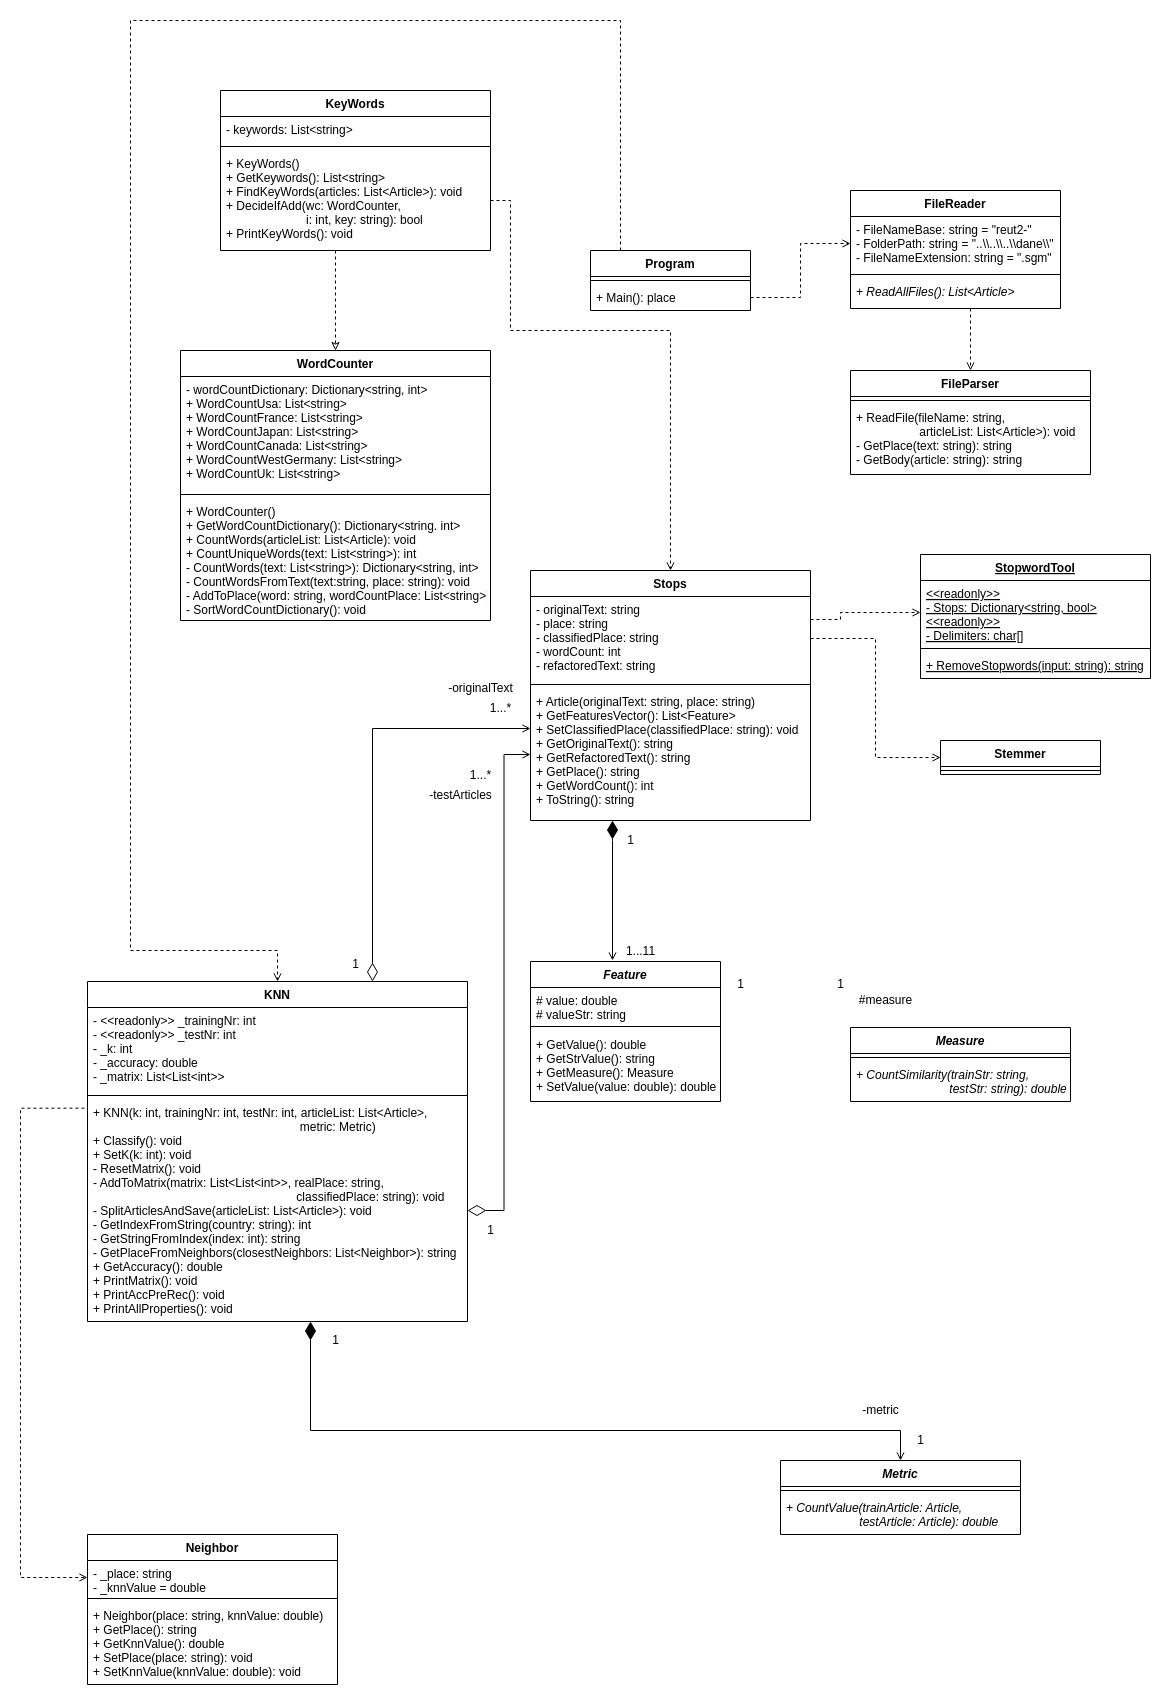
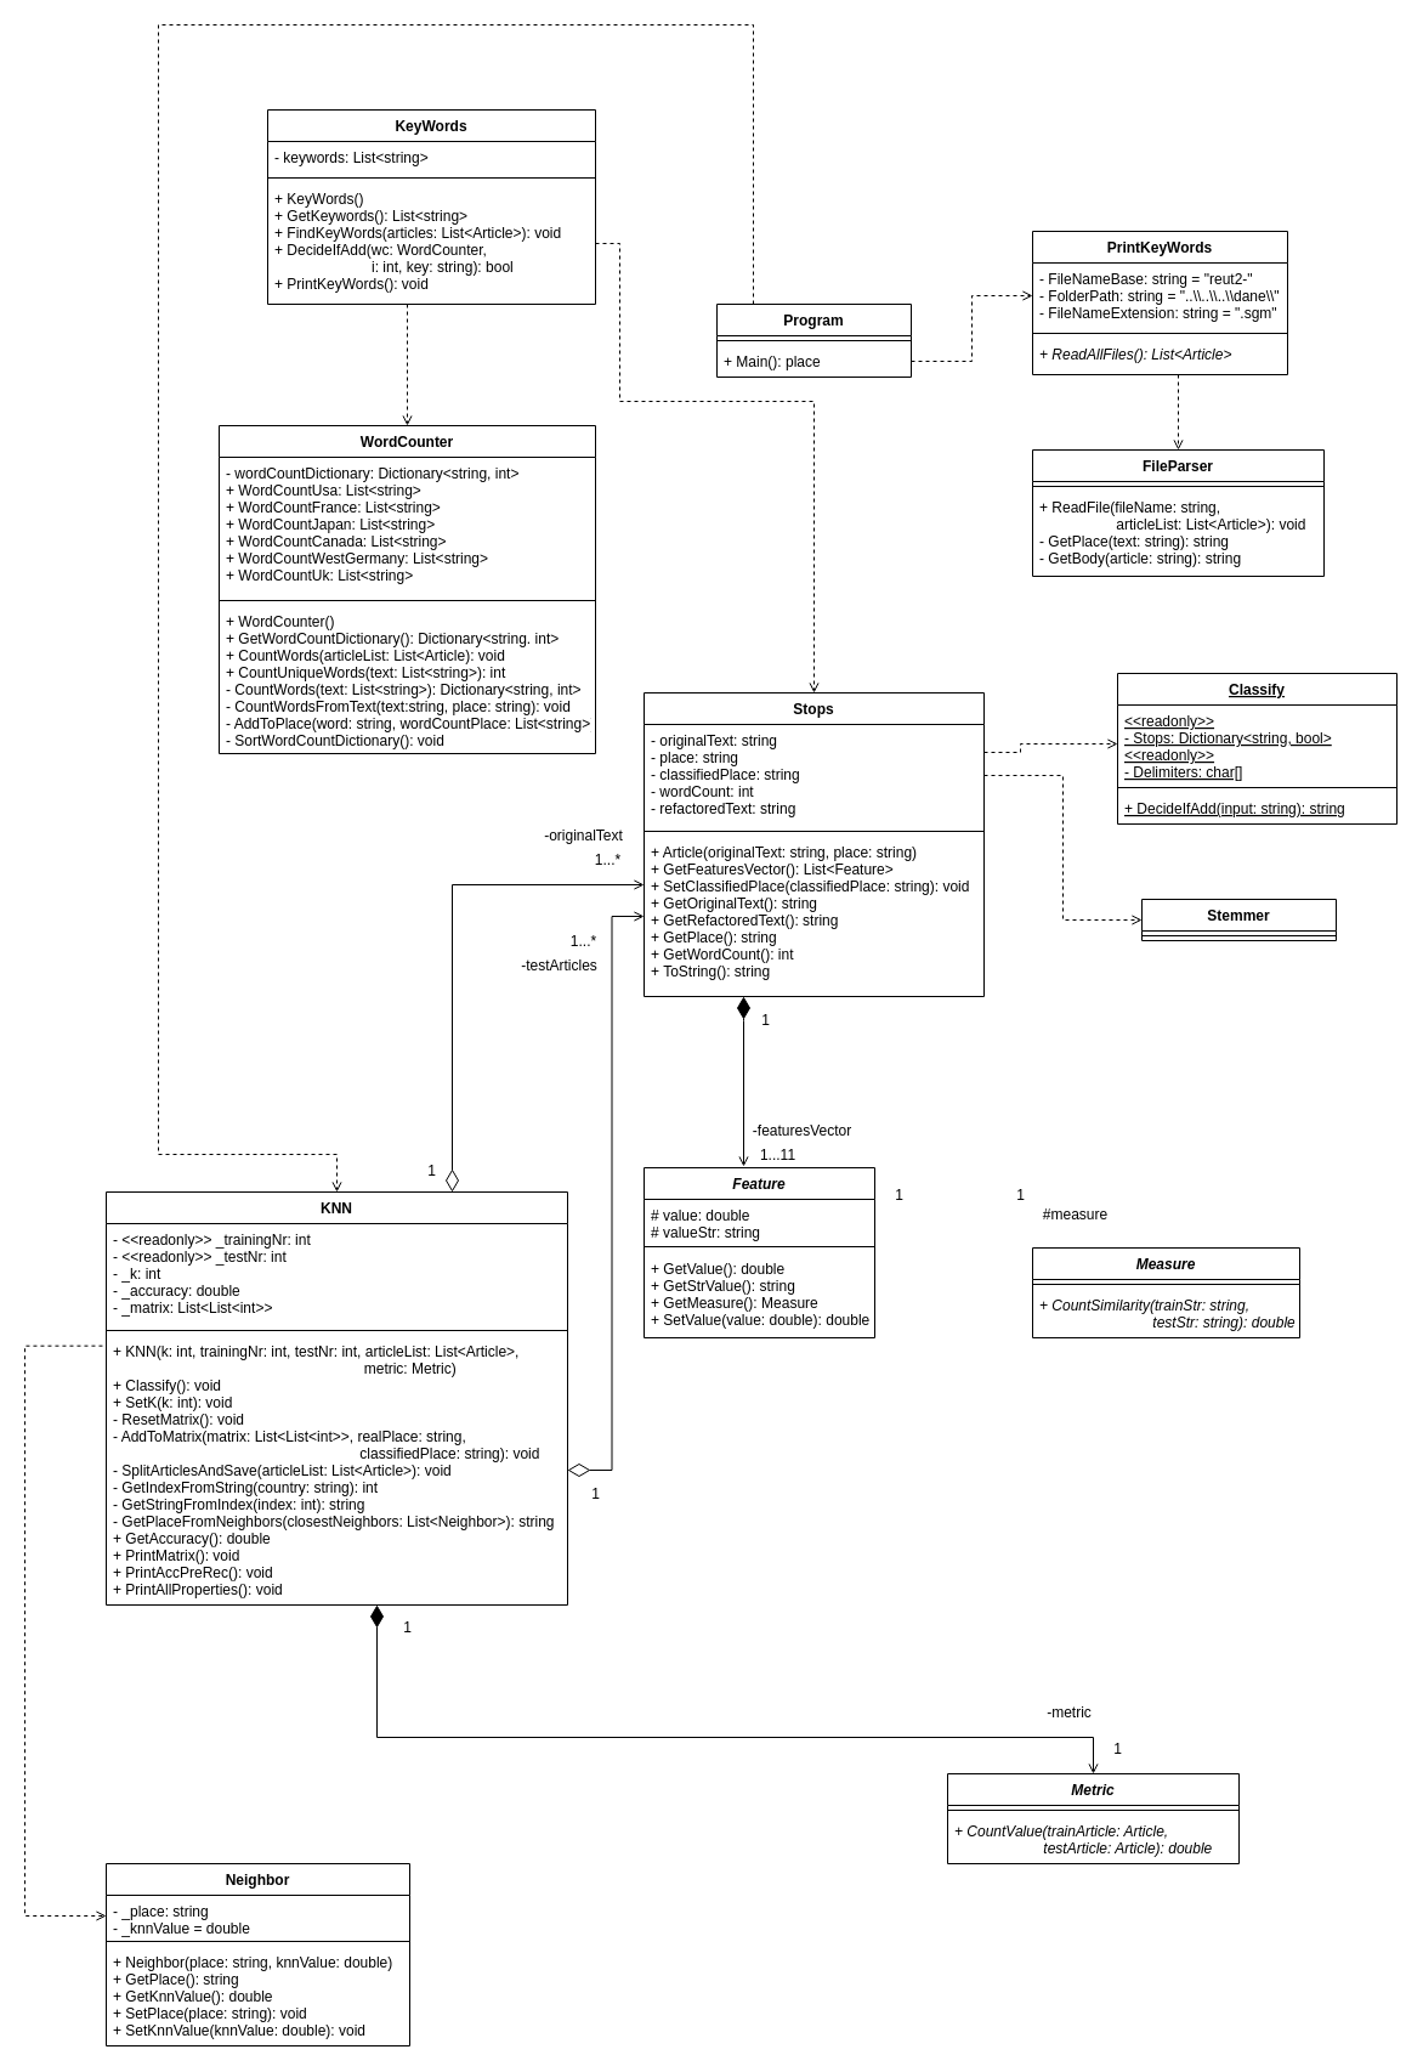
- <mxCell id="29" value="FileReader" style="swimlane;fontStyle=1;align=center;verticalAlign=top;childLayout=stackLayout;horizontal=1;startSize=26;horizontalStack=0;resizeParent=1;resizeParentMax=0;resizeLast=0;collapsible=1;marginBottom=0;" vertex="1" parent="1"><mxGeometry x="850" y="190" width="210" height="118" as="geometry" /></mxCell>
+ <mxCell id="29" value="PrintKeyWords" style="swimlane;fontStyle=1;align=center;verticalAlign=top;childLayout=stackLayout;horizontal=1;startSize=26;horizontalStack=0;resizeParent=1;resizeParentMax=0;resizeLast=0;collapsible=1;marginBottom=0;" vertex="1" parent="1"><mxGeometry x="850" y="190" width="210" height="118" as="geometry" /></mxCell>
- <mxCell id="27" style="edgeStyle=orthogonalEdgeStyle;rounded=0;orthogonalLoop=1;jettySize=auto;html=1;entryX=0.5;entryY=0;entryDx=0;entryDy=0;dashed=1;startArrow=none;startFill=0;startSize=16;endArrow=classic;endFill=0;endSize=6;targetPerimeterSpacing=1;" edge="1" parent="1" source="53" target="60"><mxGeometry relative="1" as="geometry"><Array as="points"><mxPoint x="335" y="310" /><mxPoint x="335" y="310" /></Array></mxGeometry></mxCell>
+ <mxCell id="27" style="edgeStyle=orthogonalEdgeStyle;rounded=0;orthogonalLoop=1;jettySize=auto;html=1;entryX=0.5;entryY=0;entryDx=0;entryDy=0;dashed=1;startArrow=none;startFill=0;startSize=16;endArrow=open;endFill=0;endSize=6;targetPerimeterSpacing=1;" edge="1" parent="1" source="53" target="60"><mxGeometry relative="1" as="geometry"><Array as="points"><mxPoint x="335" y="310" /><mxPoint x="335" y="310" /></Array></mxGeometry></mxCell>
- <mxCell id="44" value="StopwordTool" style="swimlane;fontStyle=5;align=center;verticalAlign=top;childLayout=stackLayout;horizontal=1;startSize=26;horizontalStack=0;resizeParent=1;resizeParentMax=0;resizeLast=0;collapsible=1;marginBottom=0;" vertex="1" parent="1"><mxGeometry x="920" y="554" width="230" height="124" as="geometry" /></mxCell>
+ <mxCell id="44" value="Classify" style="swimlane;fontStyle=5;align=center;verticalAlign=top;childLayout=stackLayout;horizontal=1;startSize=26;horizontalStack=0;resizeParent=1;resizeParentMax=0;resizeLast=0;collapsible=1;marginBottom=0;" vertex="1" parent="1"><mxGeometry x="920" y="554" width="230" height="124" as="geometry" /></mxCell>
- <mxCell id="47" value="+ RemoveStopwords(input: string): string" style="text;strokeColor=none;fillColor=none;align=left;verticalAlign=top;spacingLeft=4;spacingRight=4;overflow=hidden;rotatable=0;points=[[0,0.5],[1,0.5]];portConstraint=eastwest;fontStyle=4" vertex="1" parent="44"><mxGeometry y="98" width="230" height="26" as="geometry" /></mxCell>
+ <mxCell id="47" value="+ DecideIfAdd(input: string): string" style="text;strokeColor=none;fillColor=none;align=left;verticalAlign=top;spacingLeft=4;spacingRight=4;overflow=hidden;rotatable=0;points=[[0,0.5],[1,0.5]];portConstraint=eastwest;fontStyle=4" vertex="1" parent="44"><mxGeometry y="98" width="230" height="26" as="geometry" /></mxCell>
+ <mxCell id="5" value="-featuresVector" style="text;html=1;align=center;verticalAlign=middle;resizable=0;points=[];autosize=1;" vertex="1" parent="1"><mxGeometry x="610" y="921" width="100" height="20" as="geometry" /></mxCell>
